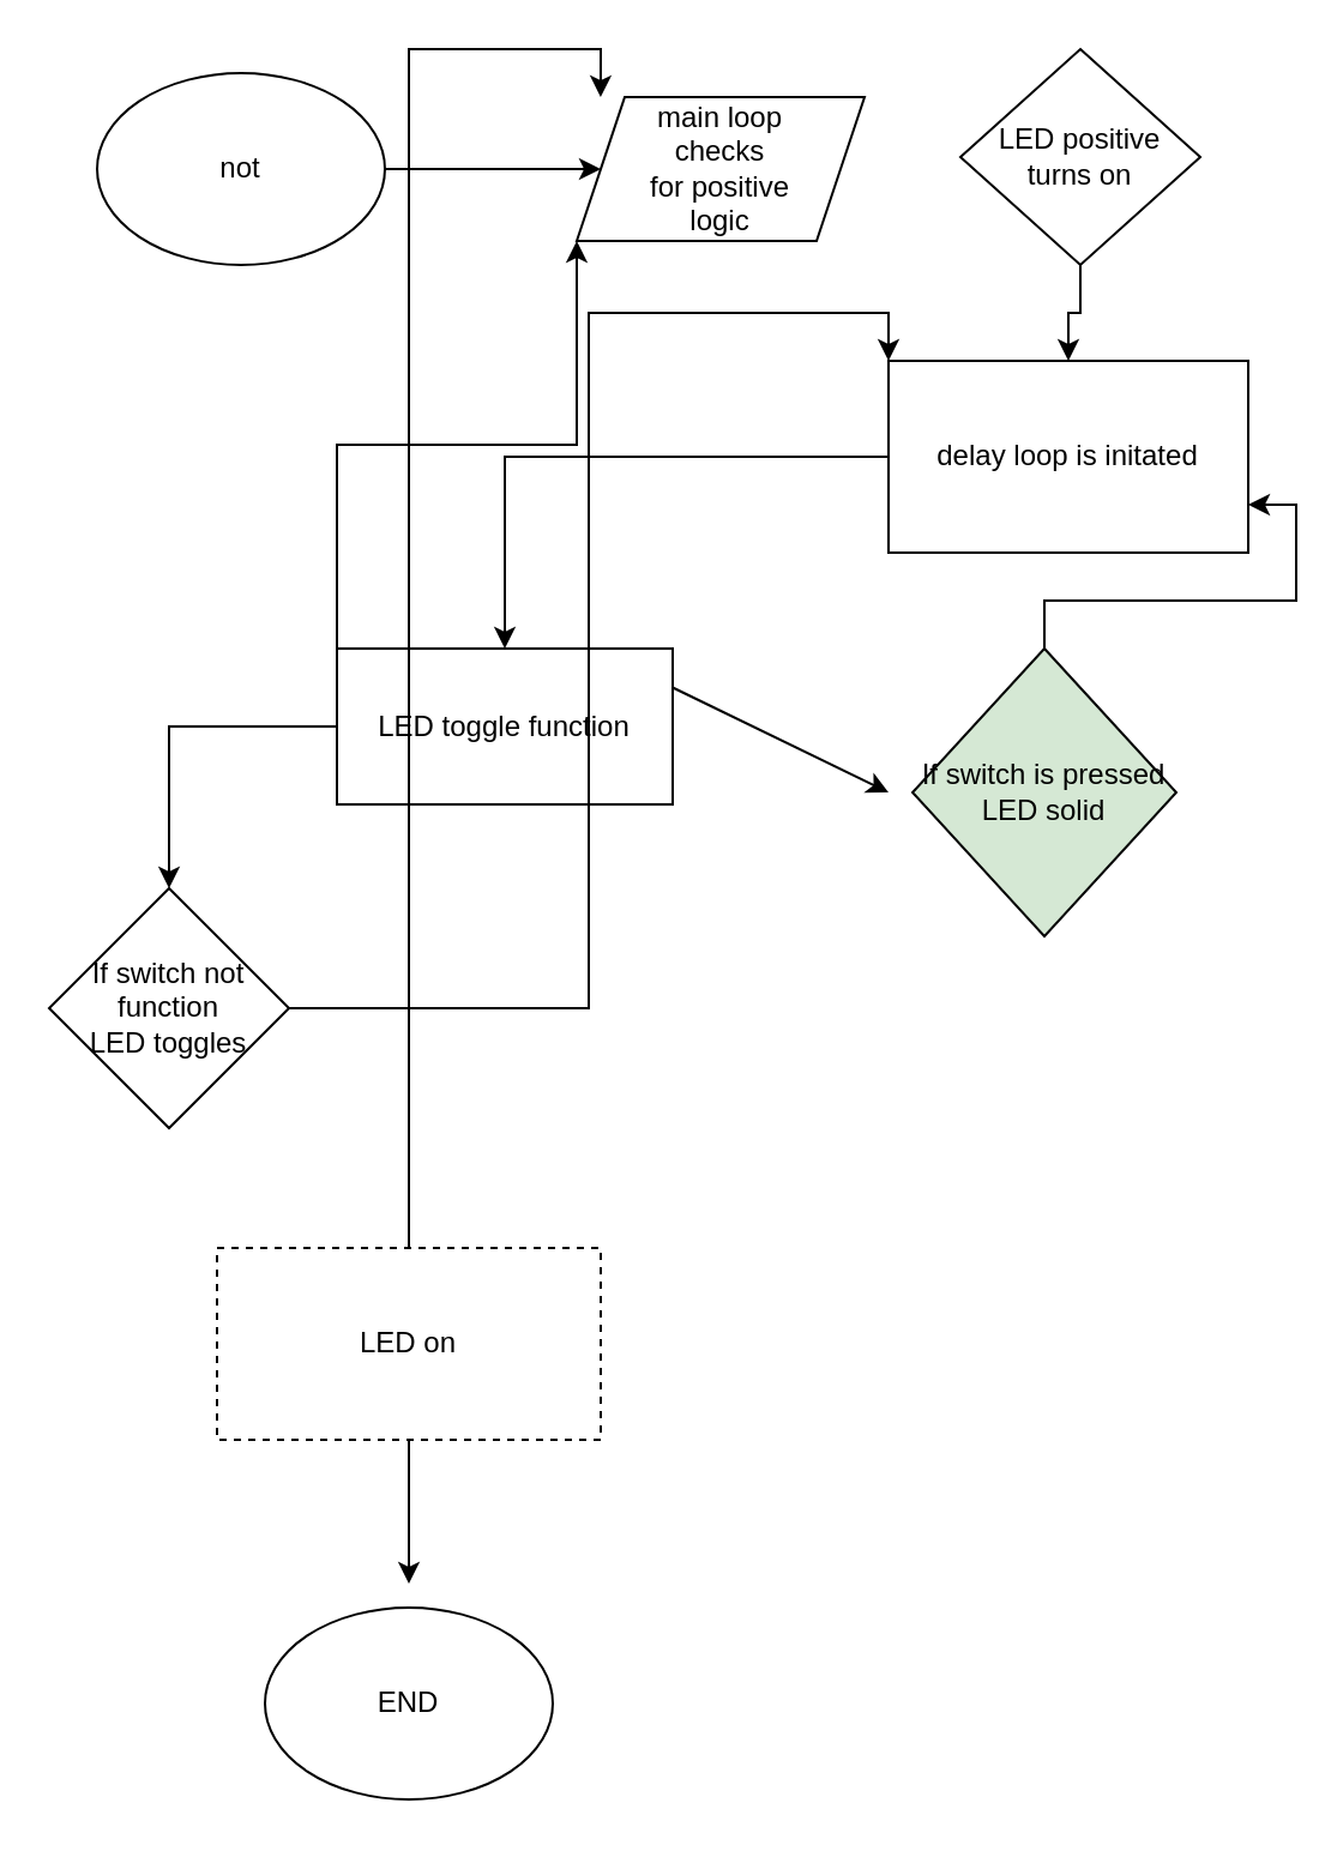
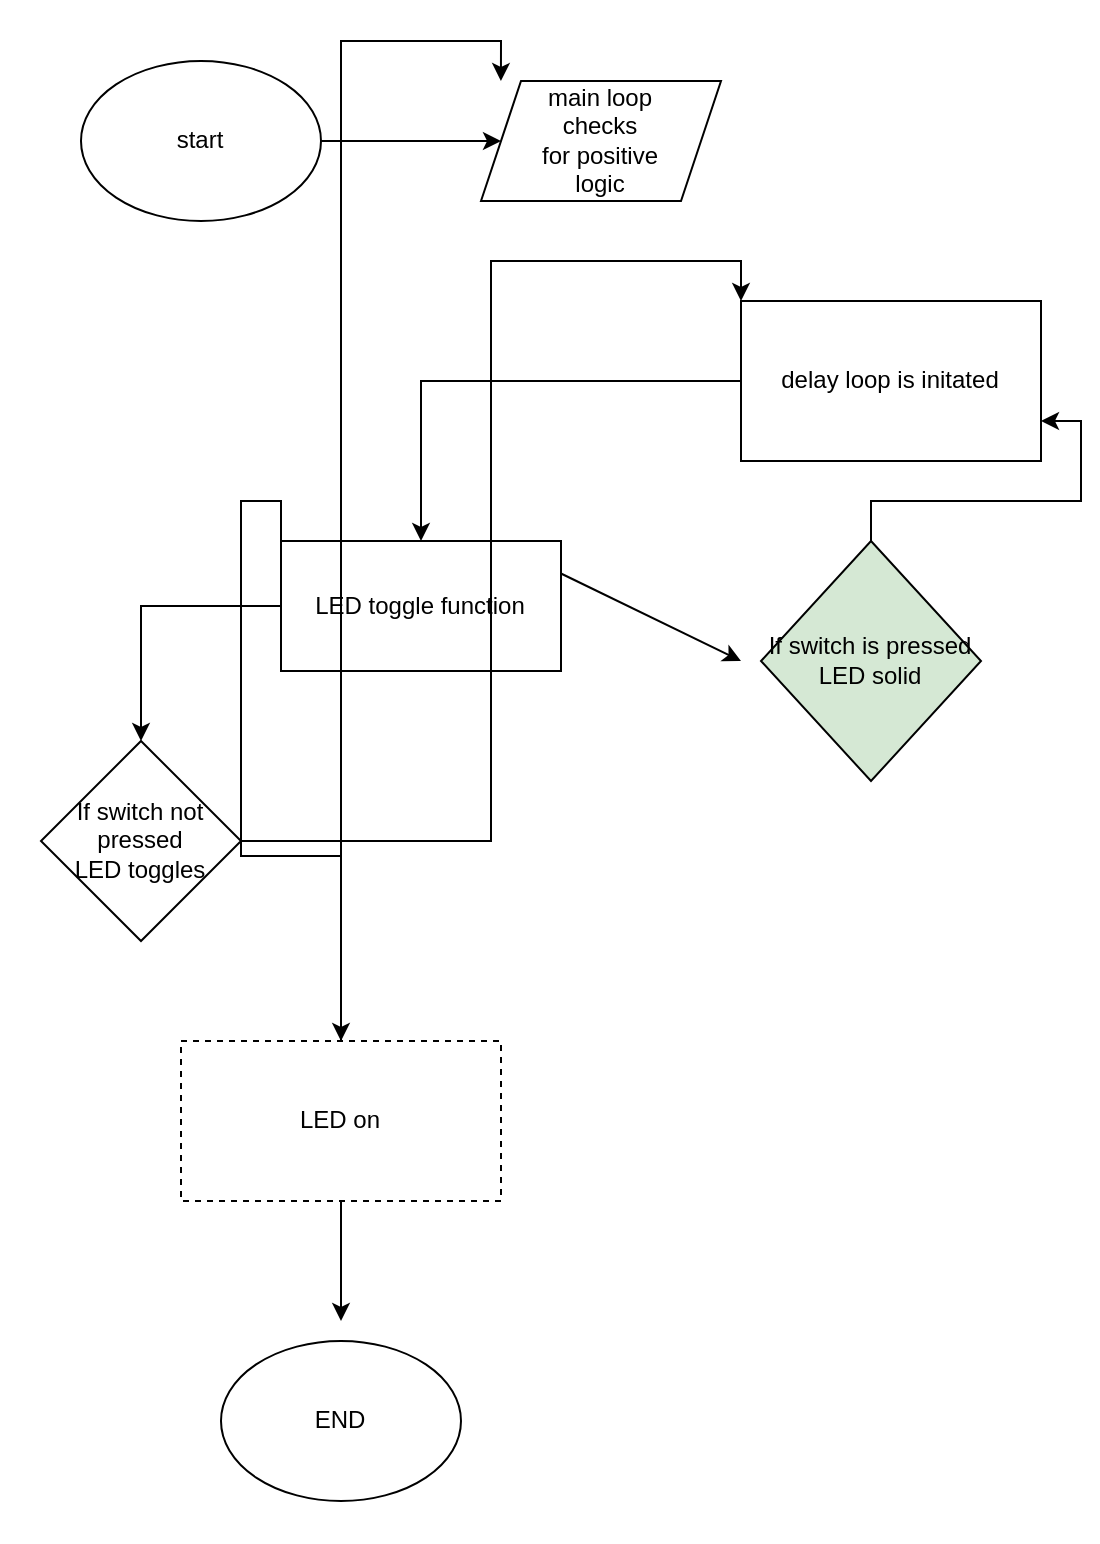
- <mxCell id="6" value="LED positive&lt;br&gt;turns on" style="rhombus;whiteSpace=wrap;html=1;" vertex="1" parent="1"><mxGeometry x="400" y="20" width="100" height="90" as="geometry" /></mxCell>
- <mxCell id="3" value="not" style="ellipse;whiteSpace=wrap;html=1;" vertex="1" parent="1"><mxGeometry x="40" y="30" width="120" height="80" as="geometry" /></mxCell>
+ <mxCell id="3" value="start" style="ellipse;whiteSpace=wrap;html=1;" vertex="1" parent="1"><mxGeometry x="40" y="30" width="120" height="80" as="geometry" /></mxCell>
- <mxCell id="5" value="" style="edgeStyle=orthogonalEdgeStyle;rounded=0;orthogonalLoop=1;jettySize=auto;html=1;" edge="1" parent="1" source="6" target="8"><mxGeometry relative="1" as="geometry" /></mxCell>
- <mxCell id="10" style="edgeStyle=orthogonalEdgeStyle;rounded=0;orthogonalLoop=1;jettySize=auto;html=1;exitX=0;exitY=0;exitDx=0;exitDy=0;entryX=0;entryY=1;entryDx=0;entryDy=0;" edge="1" parent="1" source="11" target="4"><mxGeometry relative="1" as="geometry" /></mxCell>
+ <mxCell id="10" style="edgeStyle=orthogonalEdgeStyle;rounded=0;orthogonalLoop=1;jettySize=auto;html=1;exitX=0;exitY=0;exitDx=0;exitDy=0;" edge="1" parent="1" source="11" target="19"><mxGeometry relative="1" as="geometry" /></mxCell>
- <mxCell id="16" value="If switch not&lt;br&gt;function&lt;br&gt;LED toggles" style="rhombus;whiteSpace=wrap;html=1;" vertex="1" parent="1"><mxGeometry x="20" y="370" width="100" height="100" as="geometry" /></mxCell>
+ <mxCell id="16" value="If switch not&lt;br&gt;pressed&lt;br&gt;LED toggles" style="rhombus;whiteSpace=wrap;html=1;" vertex="1" parent="1"><mxGeometry x="20" y="370" width="100" height="100" as="geometry" /></mxCell>
